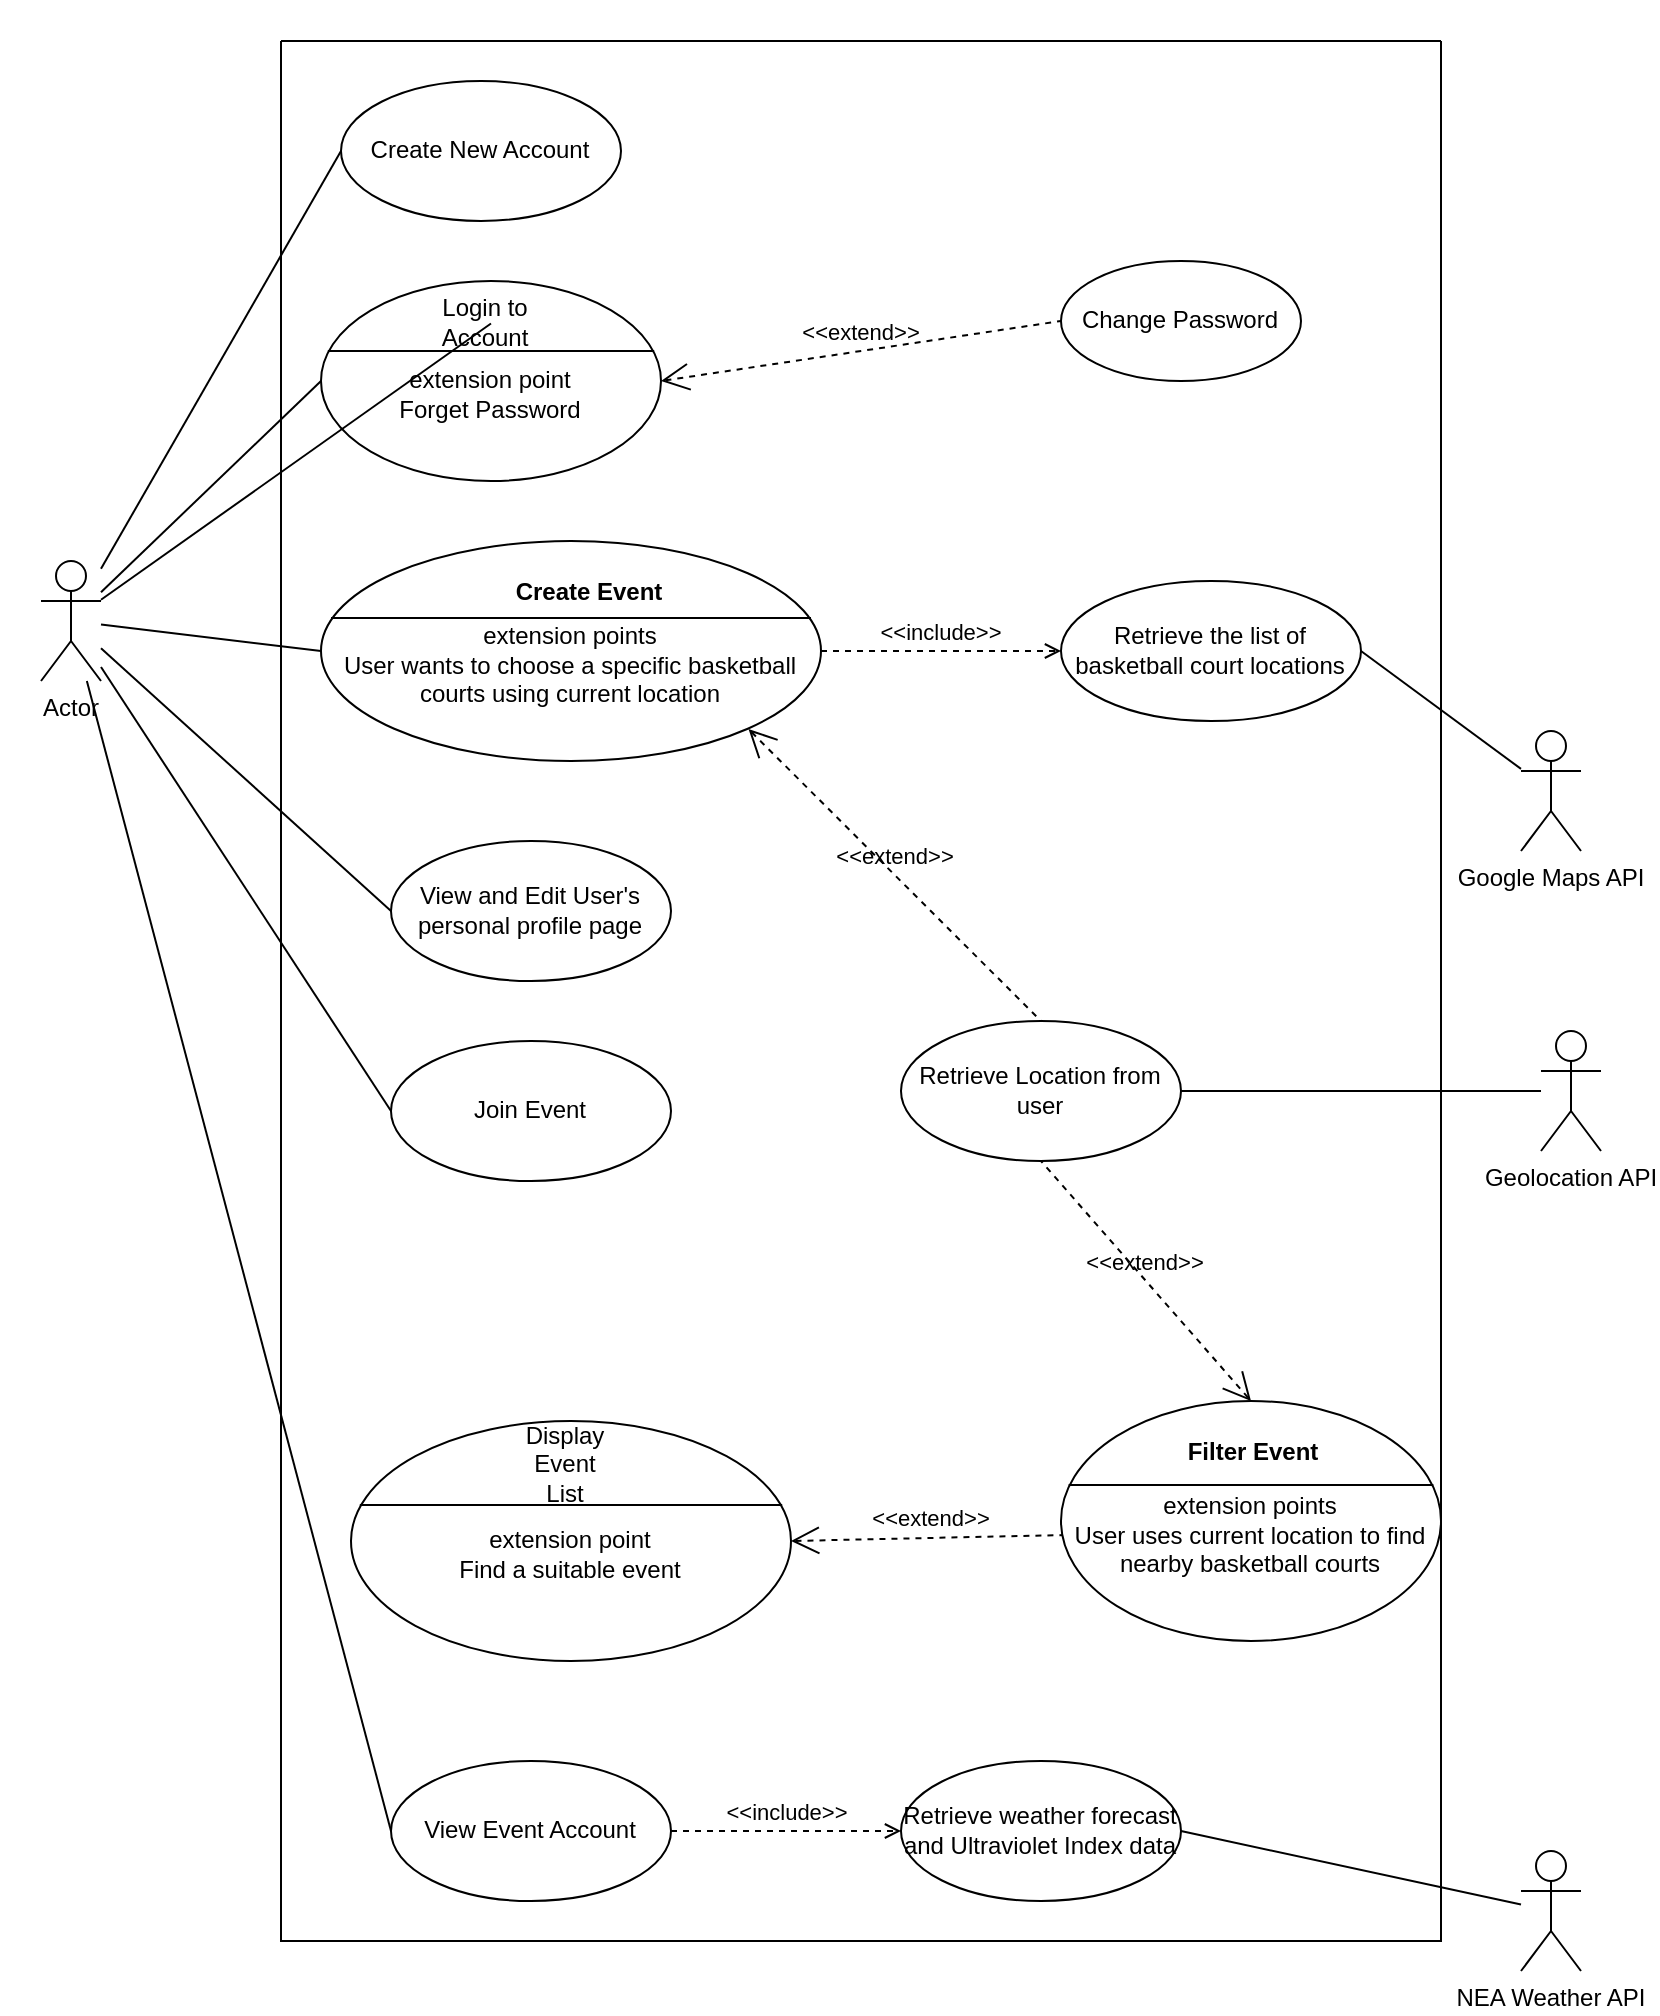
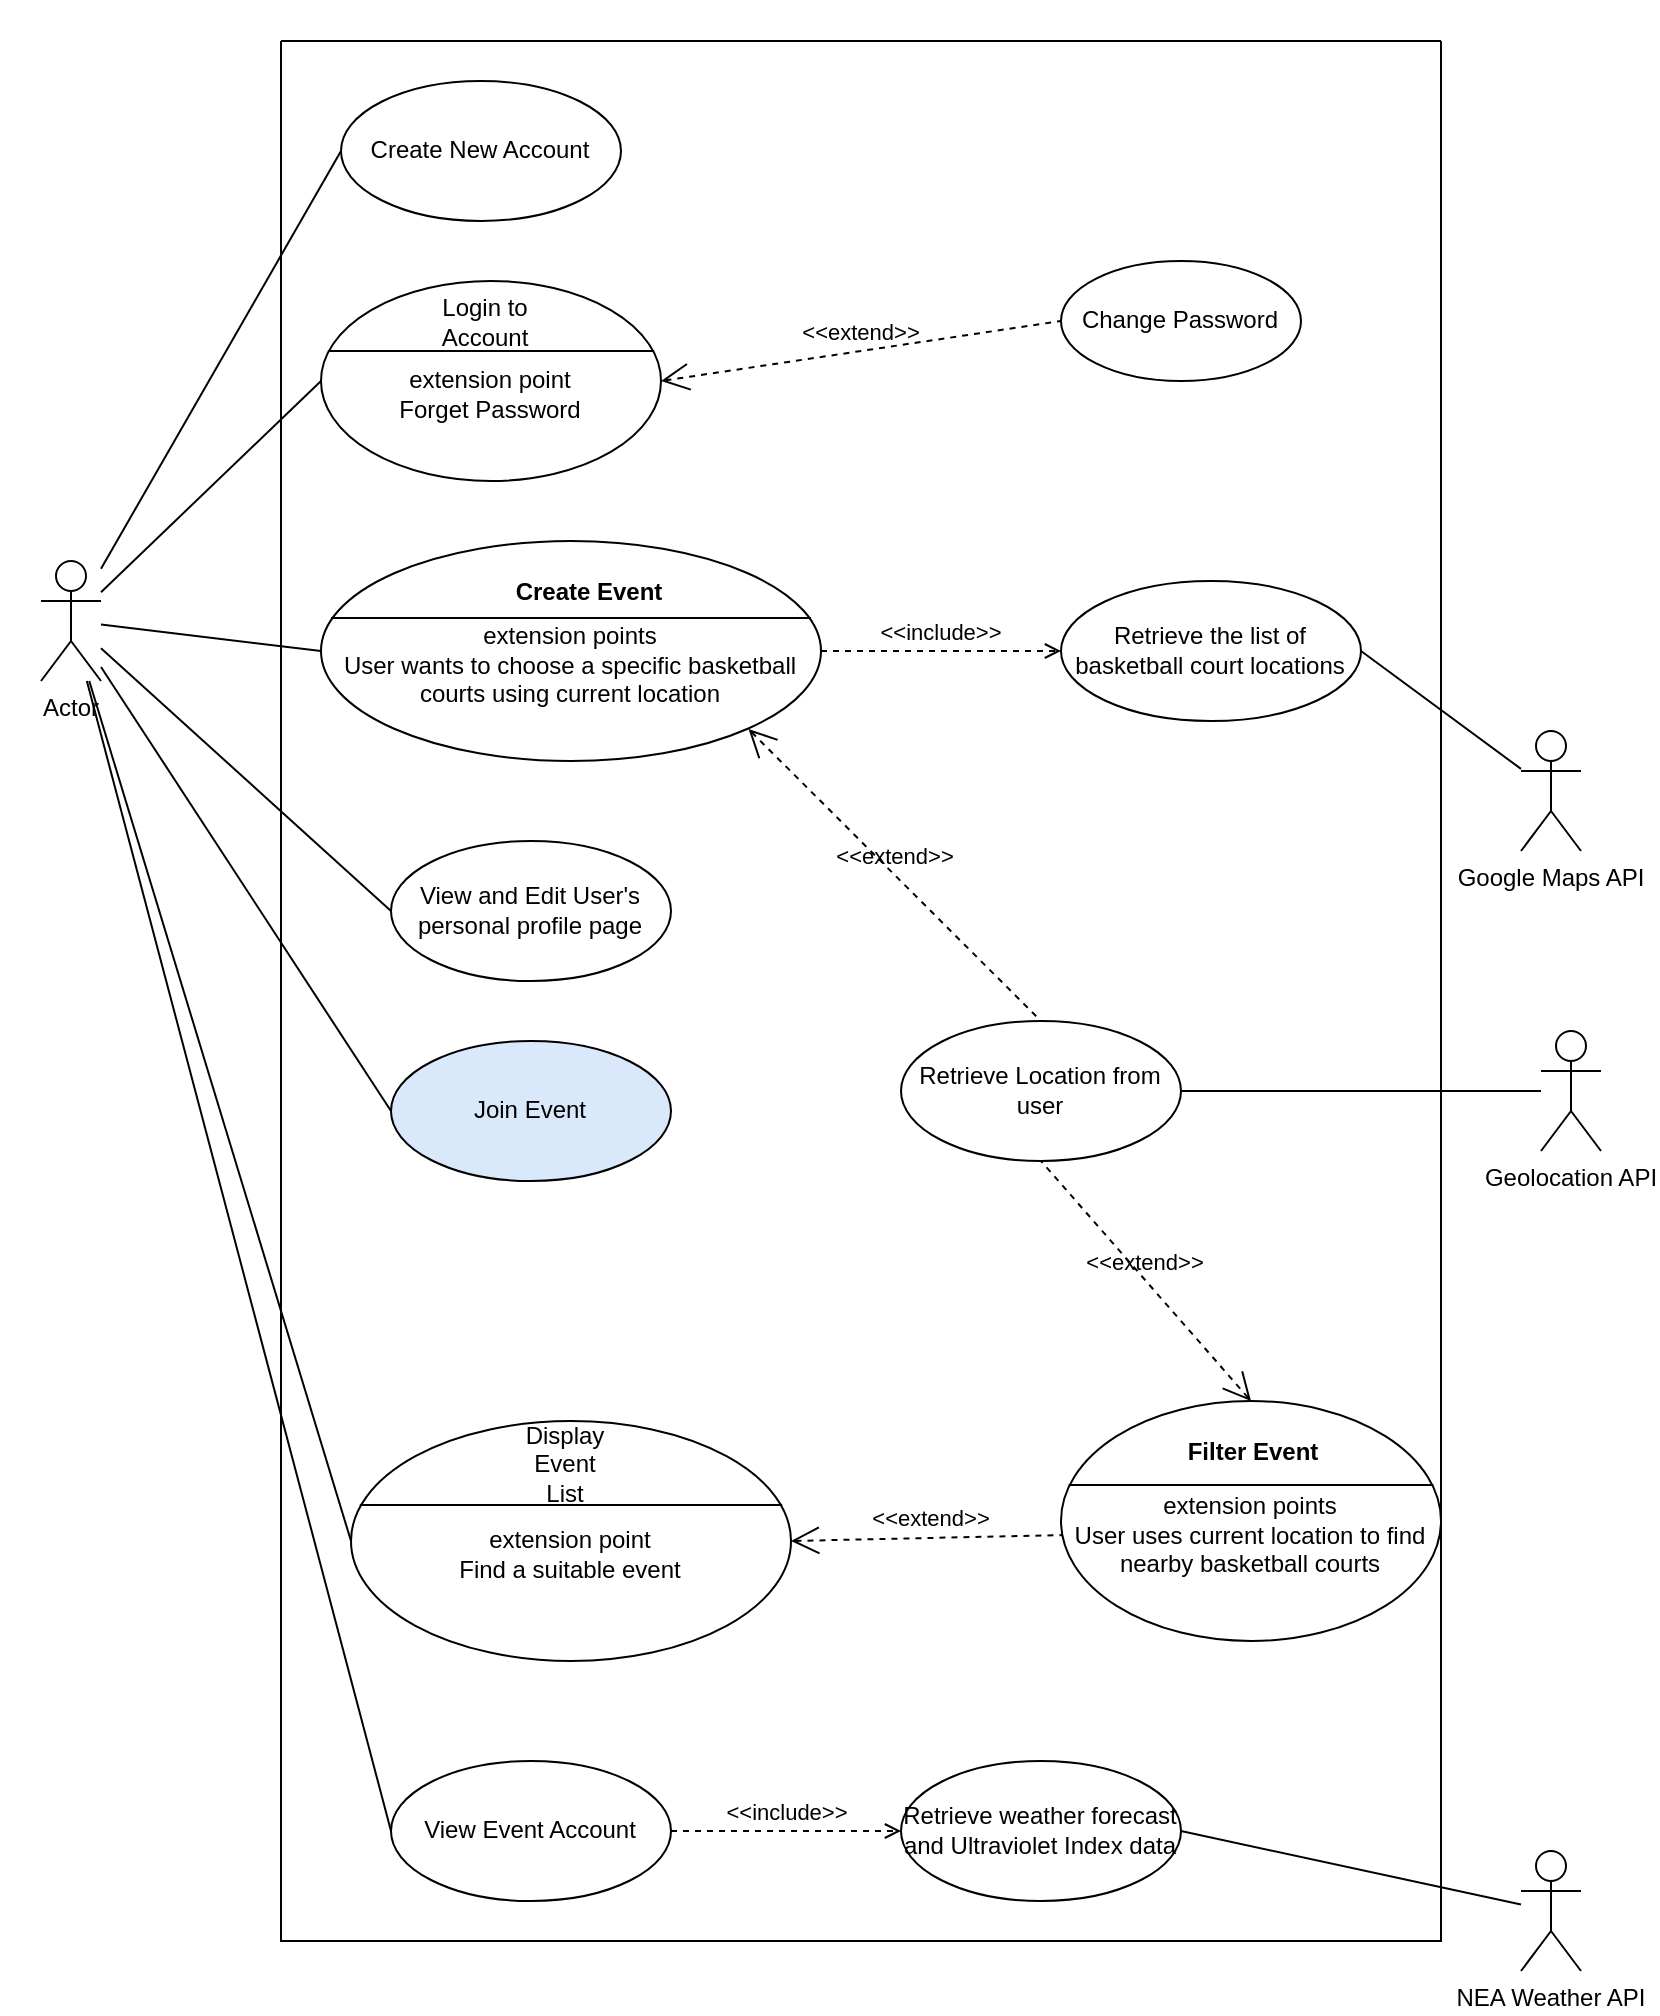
- <mxCell id="31" value="" style="edgeStyle=none;html=1;endArrow=none;verticalAlign=bottom;rounded=0;" edge="1" parent="1" source="2" target="7"><mxGeometry width="160" relative="1" as="geometry"><mxPoint x="110" y="320" as="sourcePoint" /><mxPoint x="290" y="470" as="targetPoint" /></mxGeometry></mxCell>
+ <mxCell id="31" value="" style="edgeStyle=none;html=1;endArrow=none;verticalAlign=bottom;rounded=0;entryX=0;entryY=0.5;entryDx=0;entryDy=0;entryPerimeter=0;" edge="1" parent="1" source="2" target="12"><mxGeometry width="160" relative="1" as="geometry"><mxPoint x="110" y="320" as="sourcePoint" /><mxPoint x="290" y="470" as="targetPoint" /></mxGeometry></mxCell>
- <mxCell id="8" value="Join Event" style="ellipse;whiteSpace=wrap;html=1;" vertex="1" parent="3"><mxGeometry x="55" y="500" width="140" height="70" as="geometry" /></mxCell>
+ <mxCell id="8" value="Join Event" style="ellipse;whiteSpace=wrap;html=1;fillColor=#dae8fc;" vertex="1" parent="3"><mxGeometry x="55" y="500" width="140" height="70" as="geometry" /></mxCell>
